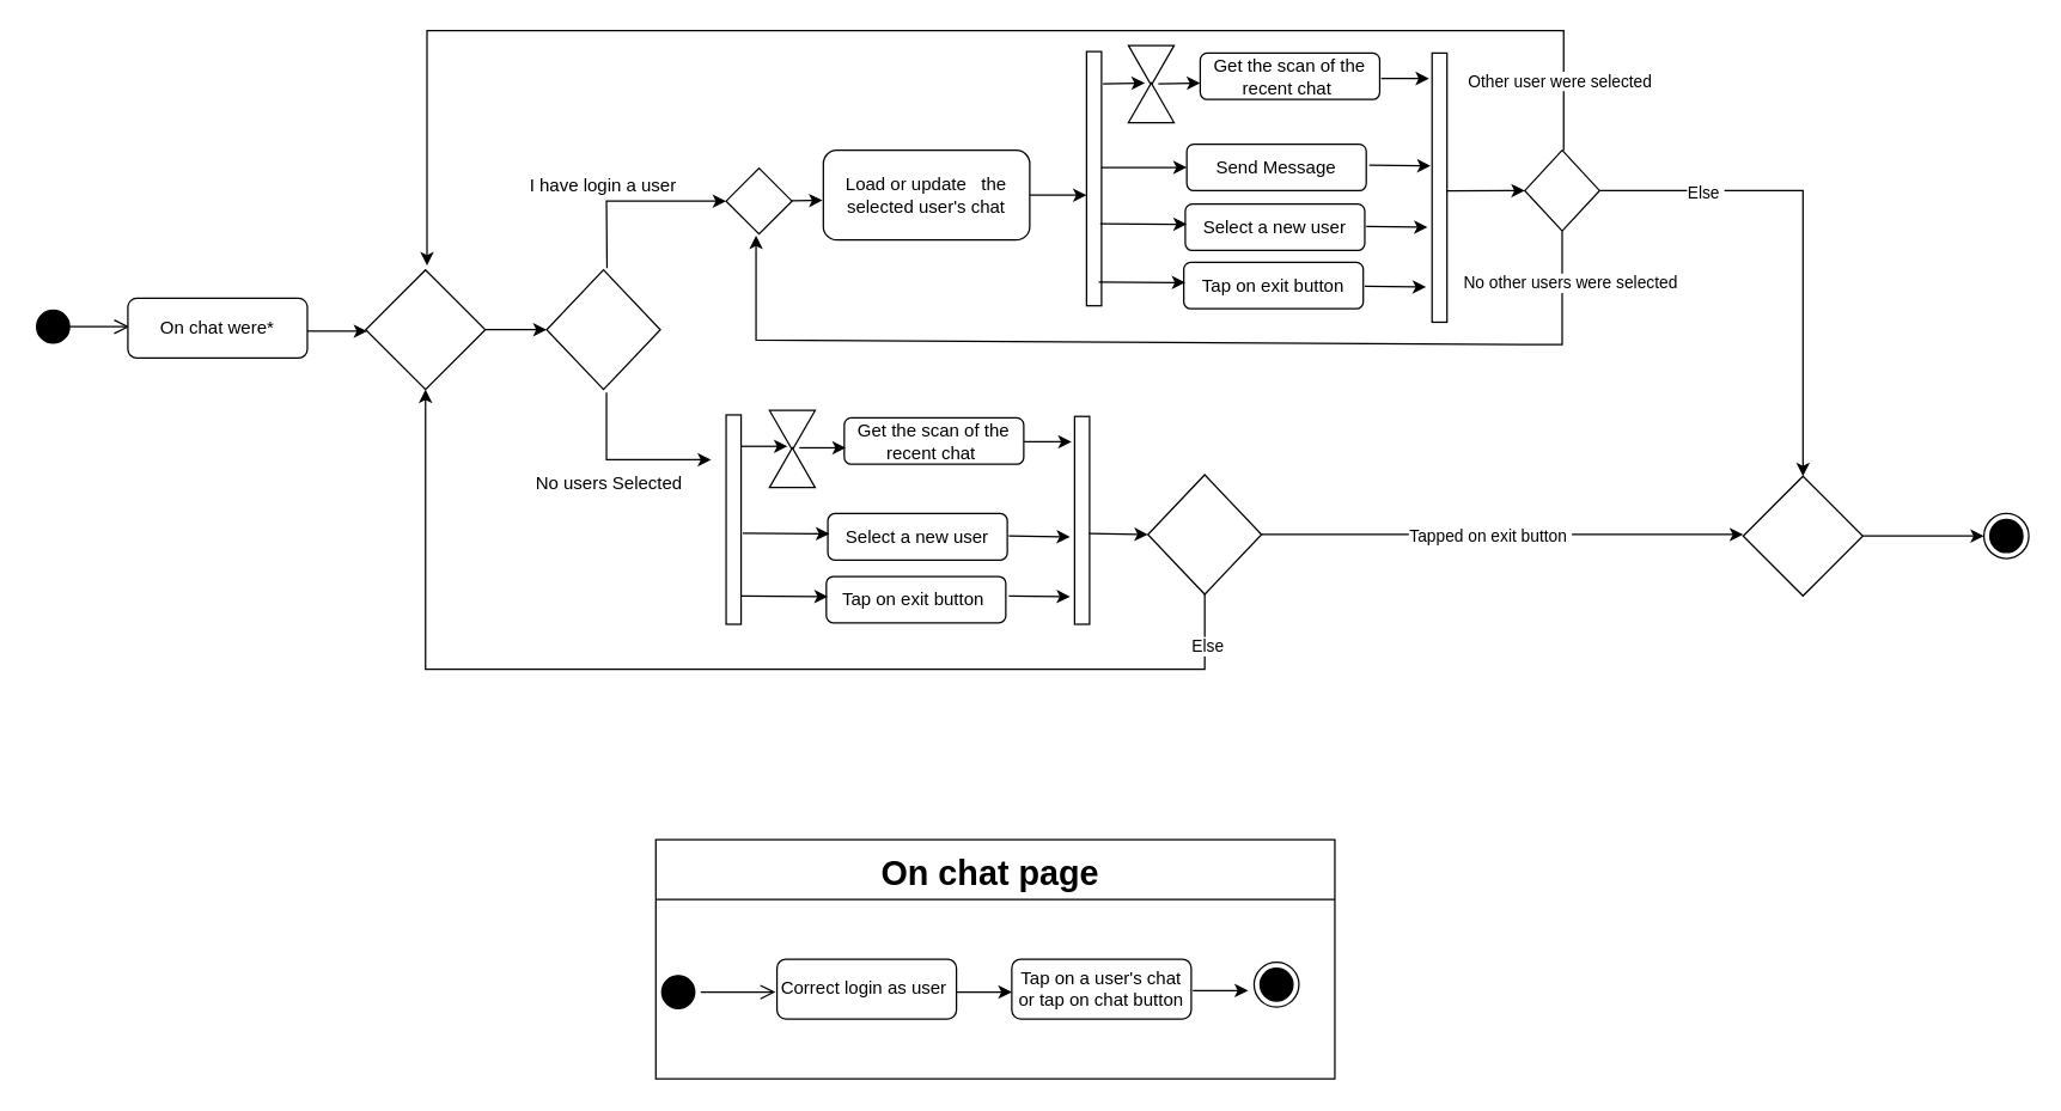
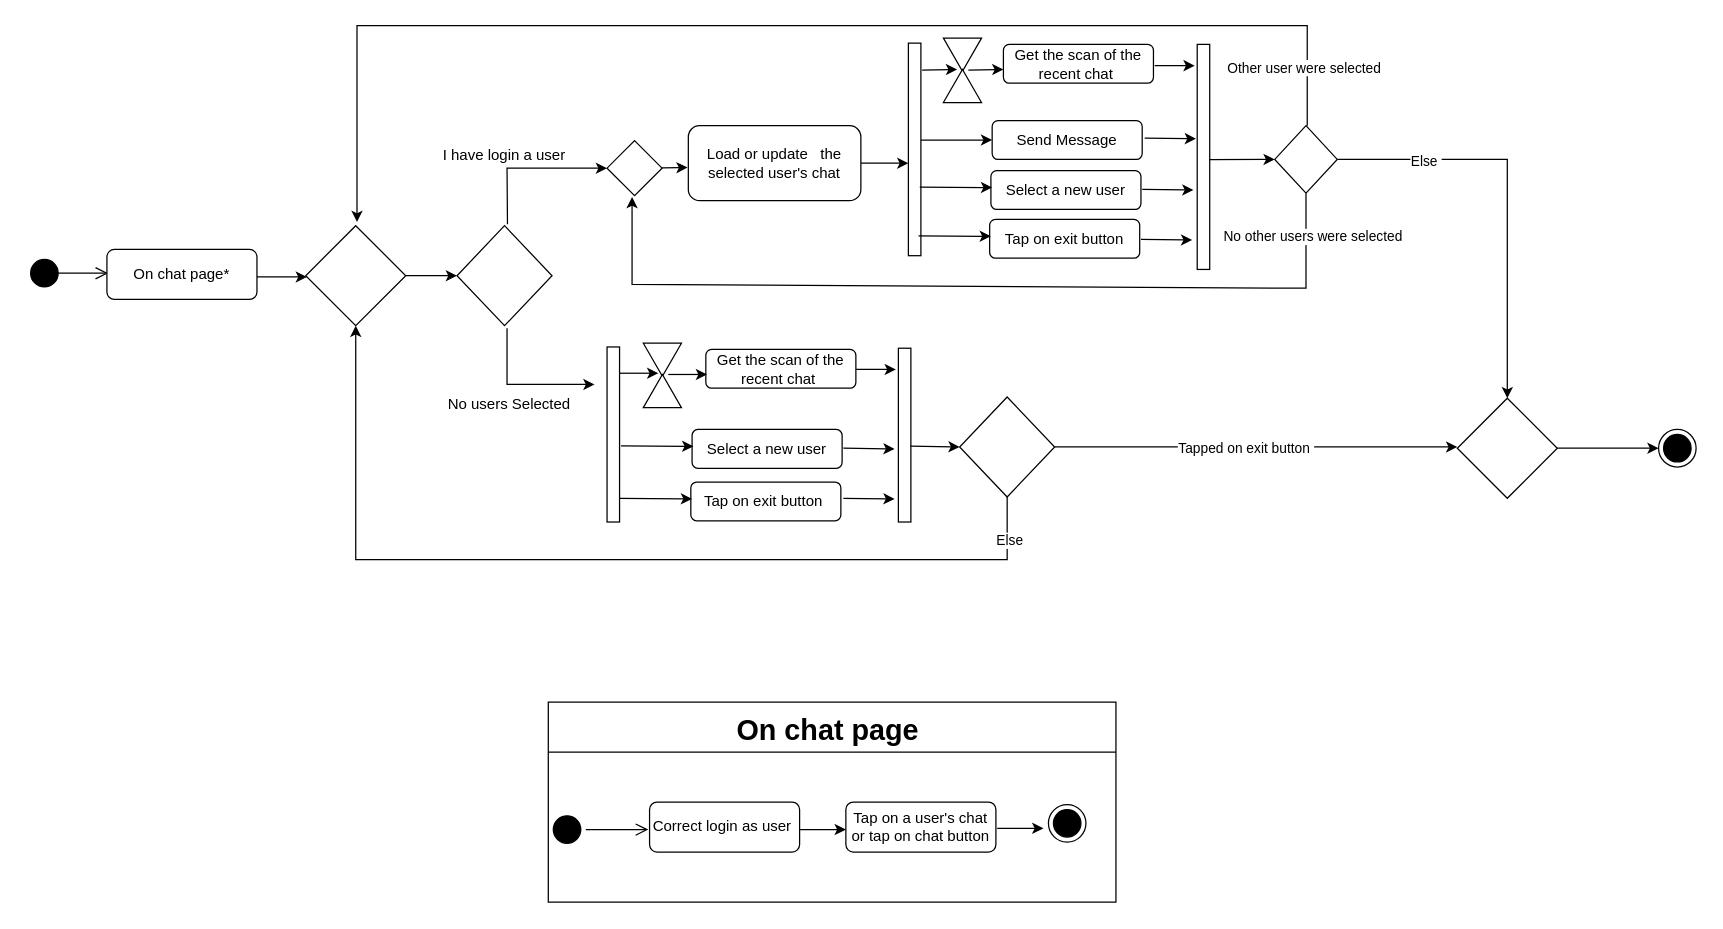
- <mxCell id="5" value="On chat were*" style="rounded=1;whiteSpace=wrap;html=1;strokeColor=#000000;" vertex="1" parent="1"><mxGeometry x="85" y="199" width="120" height="40" as="geometry" /></mxCell>
+ <mxCell id="5" value="On chat page*" style="rounded=1;whiteSpace=wrap;html=1;strokeColor=#000000;" vertex="1" parent="1"><mxGeometry x="85" y="199" width="120" height="40" as="geometry" /></mxCell>
